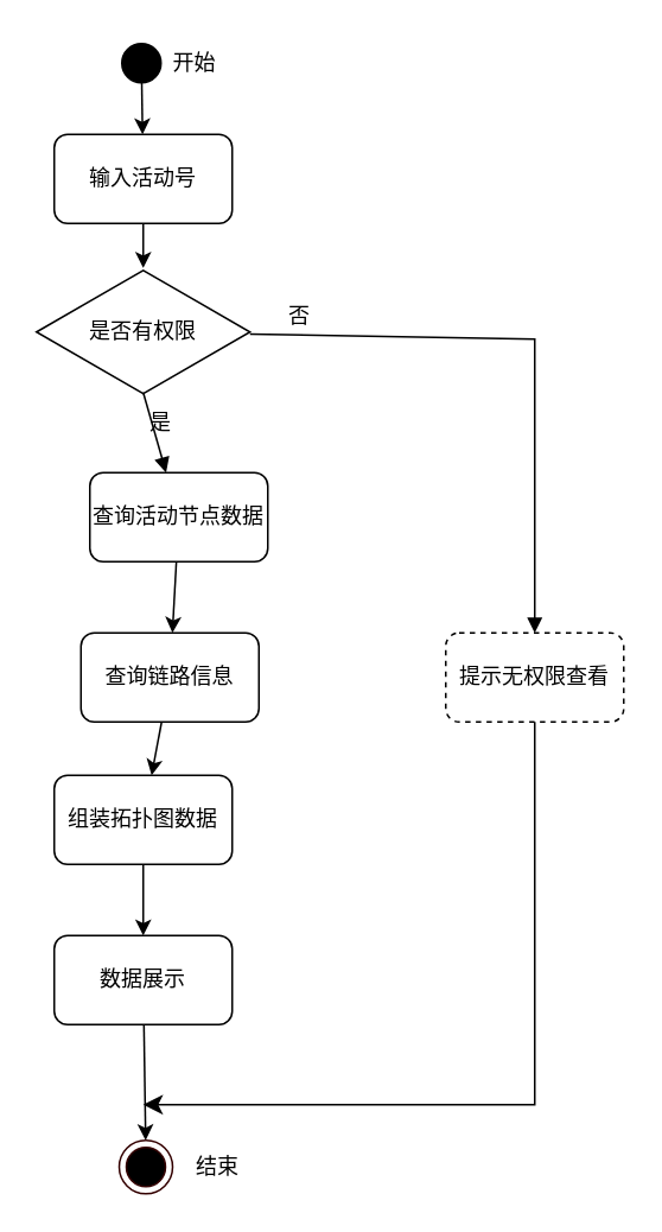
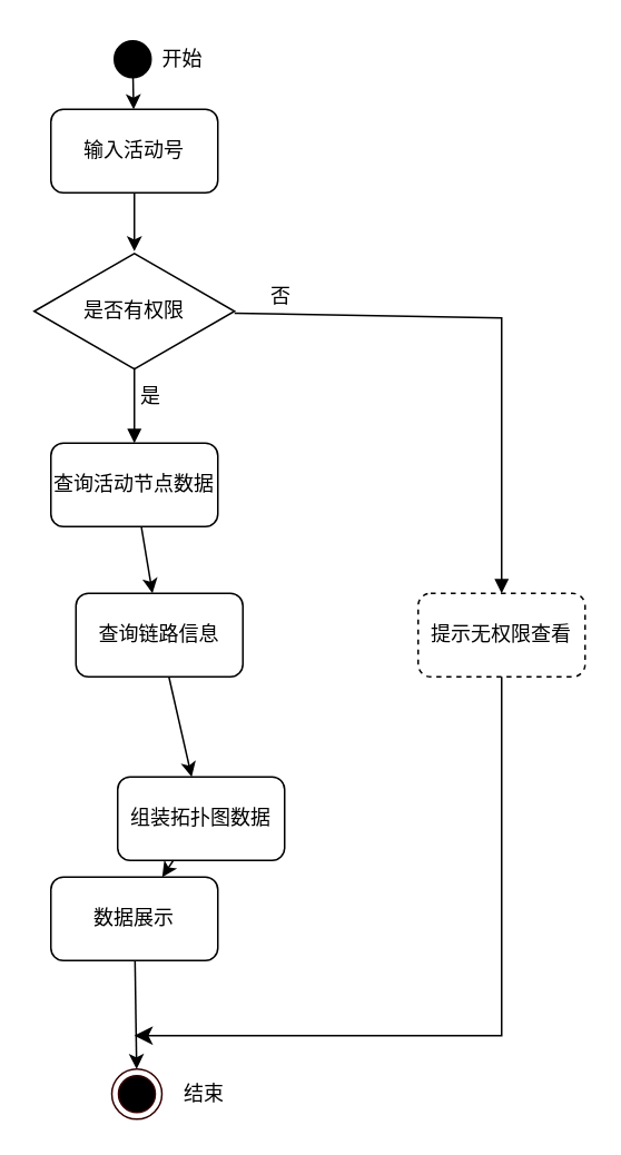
- <mxCell id="2" value="输入活动号" style="rounded=1;whiteSpace=wrap;html=1;" vertex="1" parent="1"><mxGeometry x="30" y="75" width="100" height="50" as="geometry" /></mxCell>
+ <mxCell id="2" value="输入活动号" style="rounded=1;whiteSpace=wrap;html=1;" vertex="1" parent="1"><mxGeometry x="30" y="65" width="100" height="50" as="geometry" /></mxCell>
- <mxCell id="4" value="查询活动节点数据" style="rounded=1;whiteSpace=wrap;html=1;" vertex="1" parent="1"><mxGeometry x="50" y="265" width="100" height="50" as="geometry" /></mxCell>
+ <mxCell id="4" value="查询活动节点数据" style="rounded=1;whiteSpace=wrap;html=1;" vertex="1" parent="1"><mxGeometry x="30" y="265" width="100" height="50" as="geometry" /></mxCell>
- <mxCell id="6" value="组装拓扑图数据" style="rounded=1;whiteSpace=wrap;html=1;" vertex="1" parent="1"><mxGeometry x="30" y="435" width="100" height="50" as="geometry" /></mxCell>
+ <mxCell id="6" value="组装拓扑图数据" style="rounded=1;whiteSpace=wrap;html=1;" vertex="1" parent="1"><mxGeometry x="70" y="465" width="100" height="50" as="geometry" /></mxCell>
